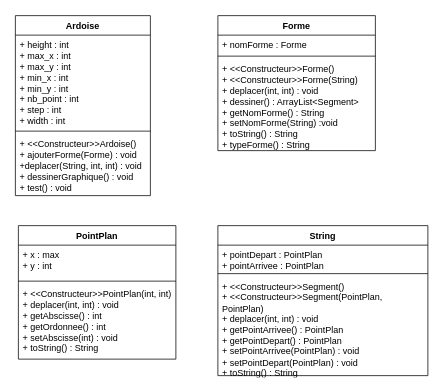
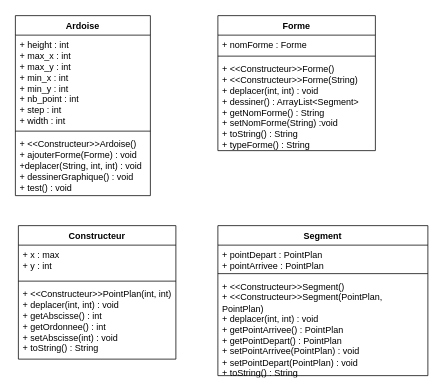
- <mxCell id="6" value="PointPlan" style="swimlane;fontStyle=1;align=center;verticalAlign=top;childLayout=stackLayout;horizontal=1;startSize=26;horizontalStack=0;resizeParent=1;resizeParentMax=0;resizeLast=0;collapsible=1;marginBottom=0;whiteSpace=wrap;html=1;" parent="1" vertex="1"><mxGeometry x="24" y="300" width="210" height="178" as="geometry" /></mxCell>
+ <mxCell id="6" value="Constructeur" style="swimlane;fontStyle=1;align=center;verticalAlign=top;childLayout=stackLayout;horizontal=1;startSize=26;horizontalStack=0;resizeParent=1;resizeParentMax=0;resizeLast=0;collapsible=1;marginBottom=0;whiteSpace=wrap;html=1;" parent="1" vertex="1"><mxGeometry x="24" y="300" width="210" height="178" as="geometry" /></mxCell>
- <mxCell id="2" value="String" style="swimlane;fontStyle=1;align=center;verticalAlign=top;childLayout=stackLayout;horizontal=1;startSize=26;horizontalStack=0;resizeParent=1;resizeParentMax=0;resizeLast=0;collapsible=1;marginBottom=0;whiteSpace=wrap;html=1;" parent="1" vertex="1"><mxGeometry x="290" y="300" width="280" height="200" as="geometry" /></mxCell>
+ <mxCell id="2" value="Segment" style="swimlane;fontStyle=1;align=center;verticalAlign=top;childLayout=stackLayout;horizontal=1;startSize=26;horizontalStack=0;resizeParent=1;resizeParentMax=0;resizeLast=0;collapsible=1;marginBottom=0;whiteSpace=wrap;html=1;" parent="1" vertex="1"><mxGeometry x="290" y="300" width="280" height="200" as="geometry" /></mxCell>
